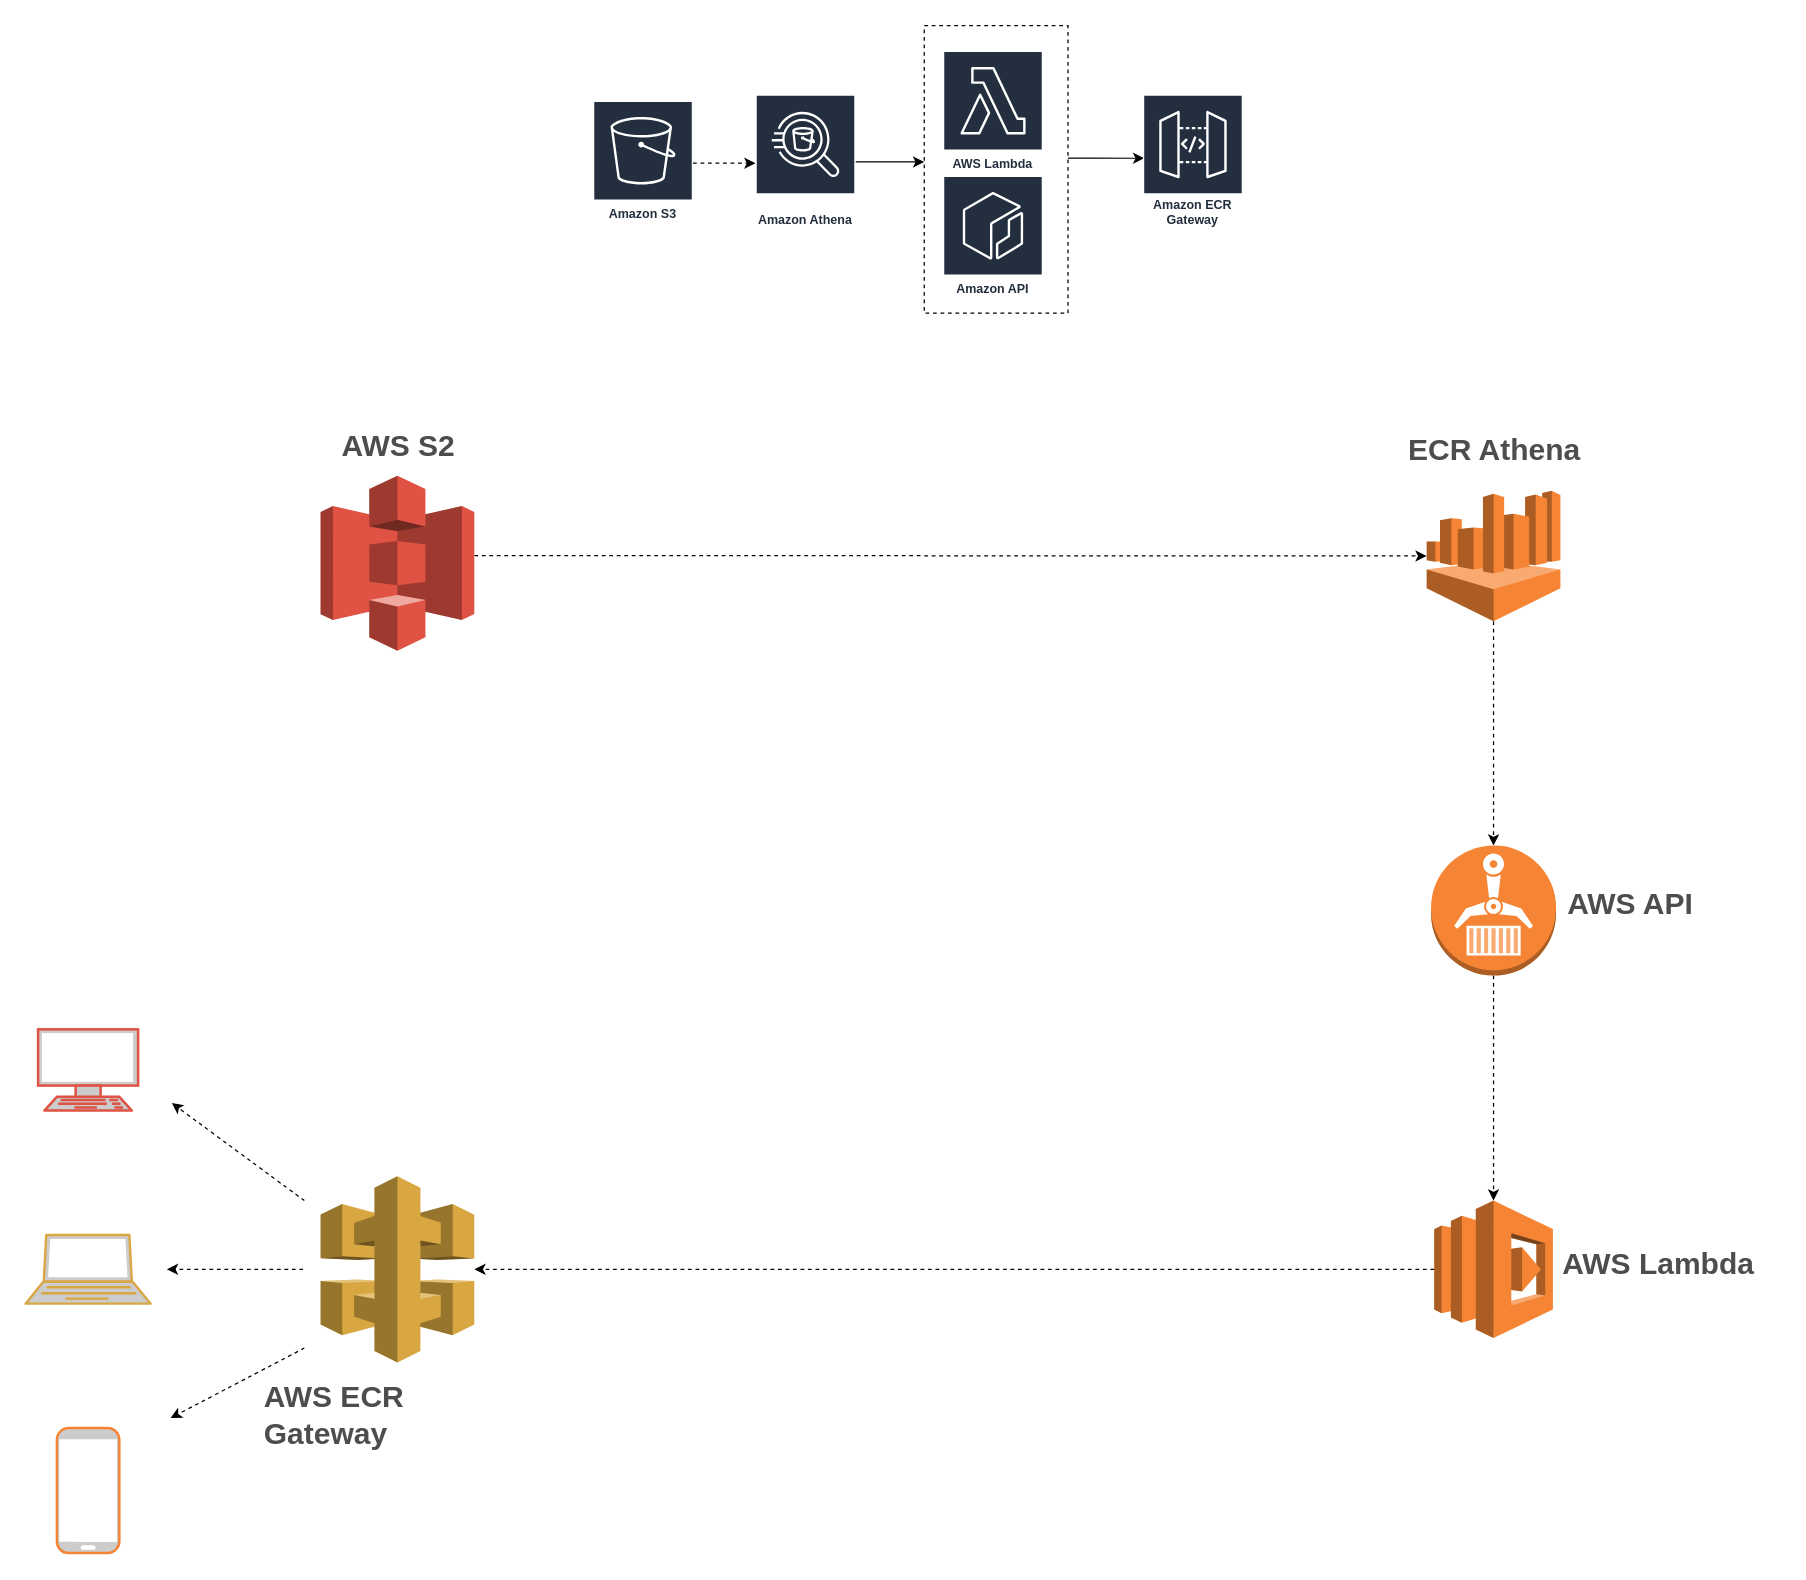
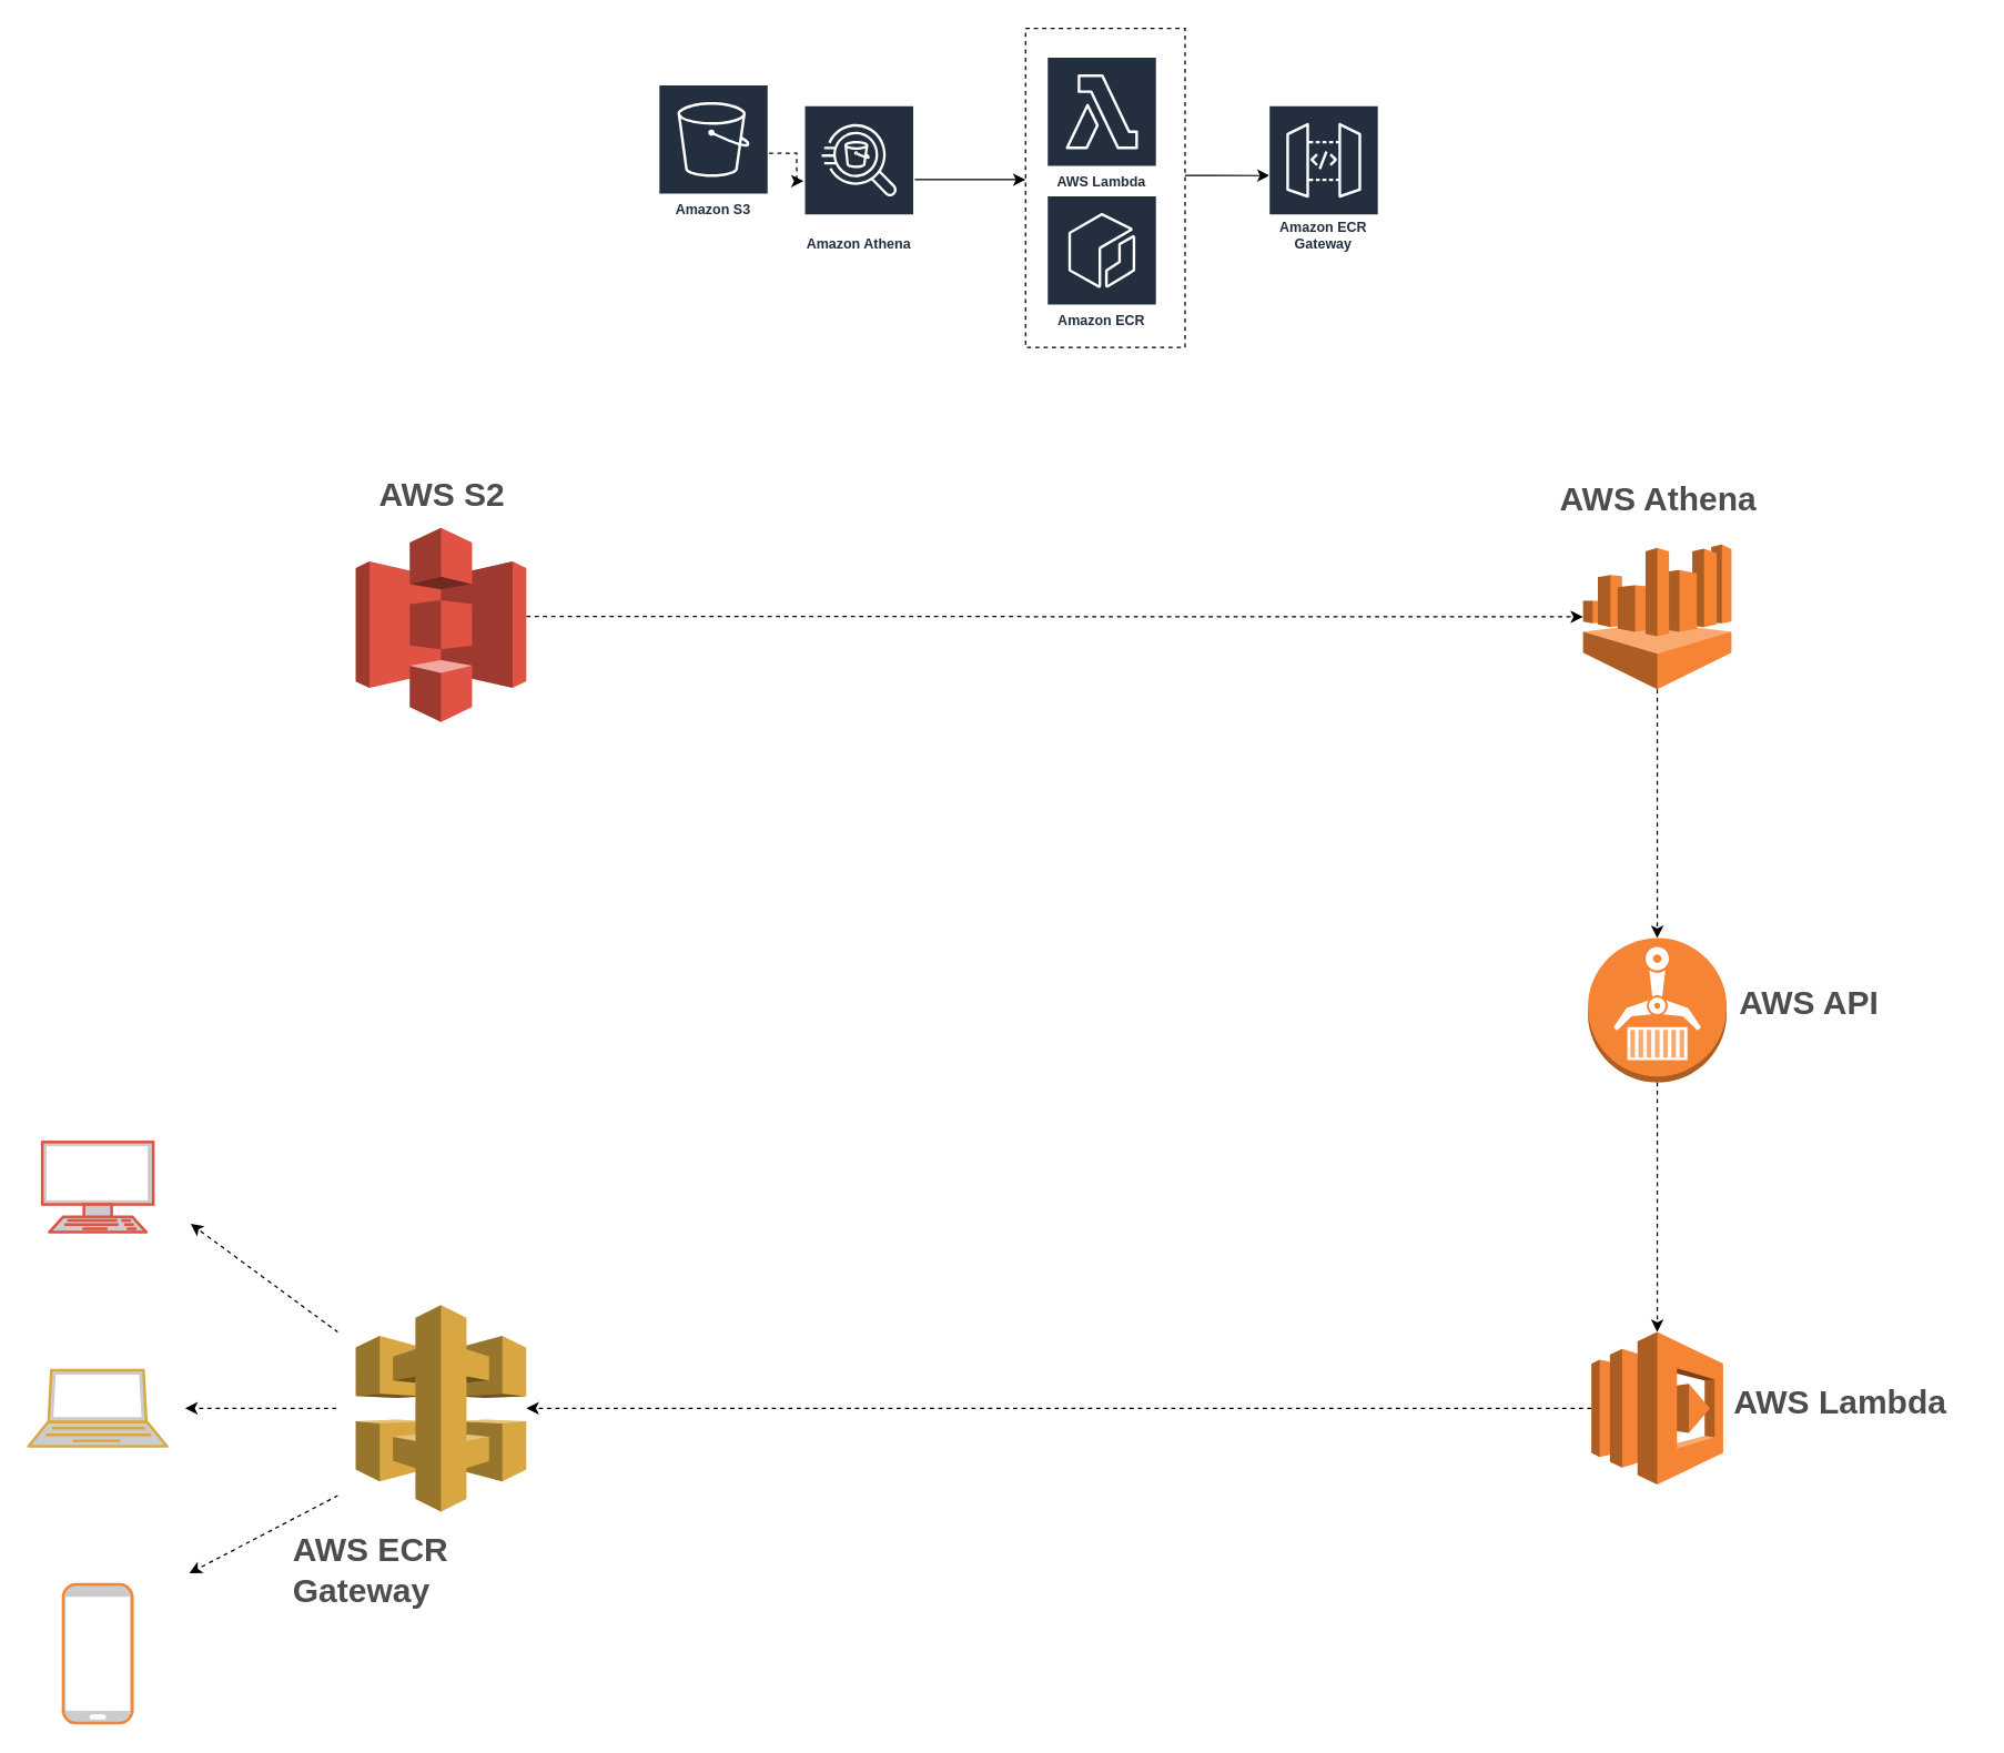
- <mxCell id="5" value="Amazon S3" style="sketch=0;outlineConnect=0;fontColor=#232F3E;gradientColor=none;strokeColor=#ffffff;fillColor=#232F3E;dashed=0;verticalLabelPosition=middle;verticalAlign=bottom;align=center;html=1;whiteSpace=wrap;fontSize=10;fontStyle=1;spacing=3;shape=mxgraph.aws4.productIcon;prIcon=mxgraph.aws4.s3;" vertex="1" parent="1"><mxGeometry x="474" y="80" width="80" height="100" as="geometry" /></mxCell>
+ <mxCell id="5" value="Amazon S3" style="sketch=0;outlineConnect=0;fontColor=#232F3E;gradientColor=none;strokeColor=#ffffff;fillColor=#232F3E;dashed=0;verticalLabelPosition=middle;verticalAlign=bottom;align=center;html=1;whiteSpace=wrap;fontSize=10;fontStyle=1;spacing=3;shape=mxgraph.aws4.productIcon;prIcon=mxgraph.aws4.s3;" vertex="1" parent="1"><mxGeometry x="474" y="60" width="80" height="100" as="geometry" /></mxCell>
- <mxCell id="7" value="Amazon Athena" style="sketch=0;outlineConnect=0;fontColor=#232F3E;gradientColor=none;strokeColor=#ffffff;fillColor=#232F3E;dashed=0;verticalLabelPosition=middle;verticalAlign=bottom;align=center;html=1;whiteSpace=wrap;fontSize=10;fontStyle=1;spacing=3;shape=mxgraph.aws4.productIcon;prIcon=mxgraph.aws4.athena;" vertex="1" parent="1"><mxGeometry x="604" y="75" width="80" height="110" as="geometry" /></mxCell>
+ <mxCell id="7" value="Amazon Athena" style="sketch=0;outlineConnect=0;fontColor=#232F3E;gradientColor=none;strokeColor=#ffffff;fillColor=#232F3E;dashed=0;verticalLabelPosition=middle;verticalAlign=bottom;align=center;html=1;whiteSpace=wrap;fontSize=10;fontStyle=1;spacing=3;shape=mxgraph.aws4.productIcon;prIcon=mxgraph.aws4.athena;" vertex="1" parent="1"><mxGeometry x="579" y="75" width="80" height="110" as="geometry" /></mxCell>
- <mxCell id="9" value="Amazon API" style="sketch=0;outlineConnect=0;fontColor=#232F3E;gradientColor=none;strokeColor=#ffffff;fillColor=#232F3E;dashed=0;verticalLabelPosition=middle;verticalAlign=bottom;align=center;html=1;whiteSpace=wrap;fontSize=10;fontStyle=1;spacing=3;shape=mxgraph.aws4.productIcon;prIcon=mxgraph.aws4.ecr;" vertex="1" parent="1"><mxGeometry x="754" y="140" width="80" height="100" as="geometry" /></mxCell>
+ <mxCell id="9" value="Amazon ECR" style="sketch=0;outlineConnect=0;fontColor=#232F3E;gradientColor=none;strokeColor=#ffffff;fillColor=#232F3E;dashed=0;verticalLabelPosition=middle;verticalAlign=bottom;align=center;html=1;whiteSpace=wrap;fontSize=10;fontStyle=1;spacing=3;shape=mxgraph.aws4.productIcon;prIcon=mxgraph.aws4.ecr;" vertex="1" parent="1"><mxGeometry x="754" y="140" width="80" height="100" as="geometry" /></mxCell>
- <mxCell id="27" value="&lt;font color=&quot;#4d4d4d&quot;&gt;&lt;span style=&quot;font-size: 24px;&quot;&gt;&lt;b&gt;ECR Athena&lt;/b&gt;&lt;/span&gt;&lt;/font&gt;" style="text;html=1;align=center;verticalAlign=middle;resizable=0;points=[];autosize=1;strokeColor=none;fillColor=none;" vertex="1" parent="1"><mxGeometry x="1115" y="339" width="160" height="41" as="geometry" /></mxCell>
+ <mxCell id="27" value="&lt;font color=&quot;#4d4d4d&quot;&gt;&lt;span style=&quot;font-size: 24px;&quot;&gt;&lt;b&gt;AWS Athena&lt;/b&gt;&lt;/span&gt;&lt;/font&gt;" style="text;html=1;align=center;verticalAlign=middle;resizable=0;points=[];autosize=1;strokeColor=none;fillColor=none;" vertex="1" parent="1"><mxGeometry x="1115" y="339" width="160" height="41" as="geometry" /></mxCell>
